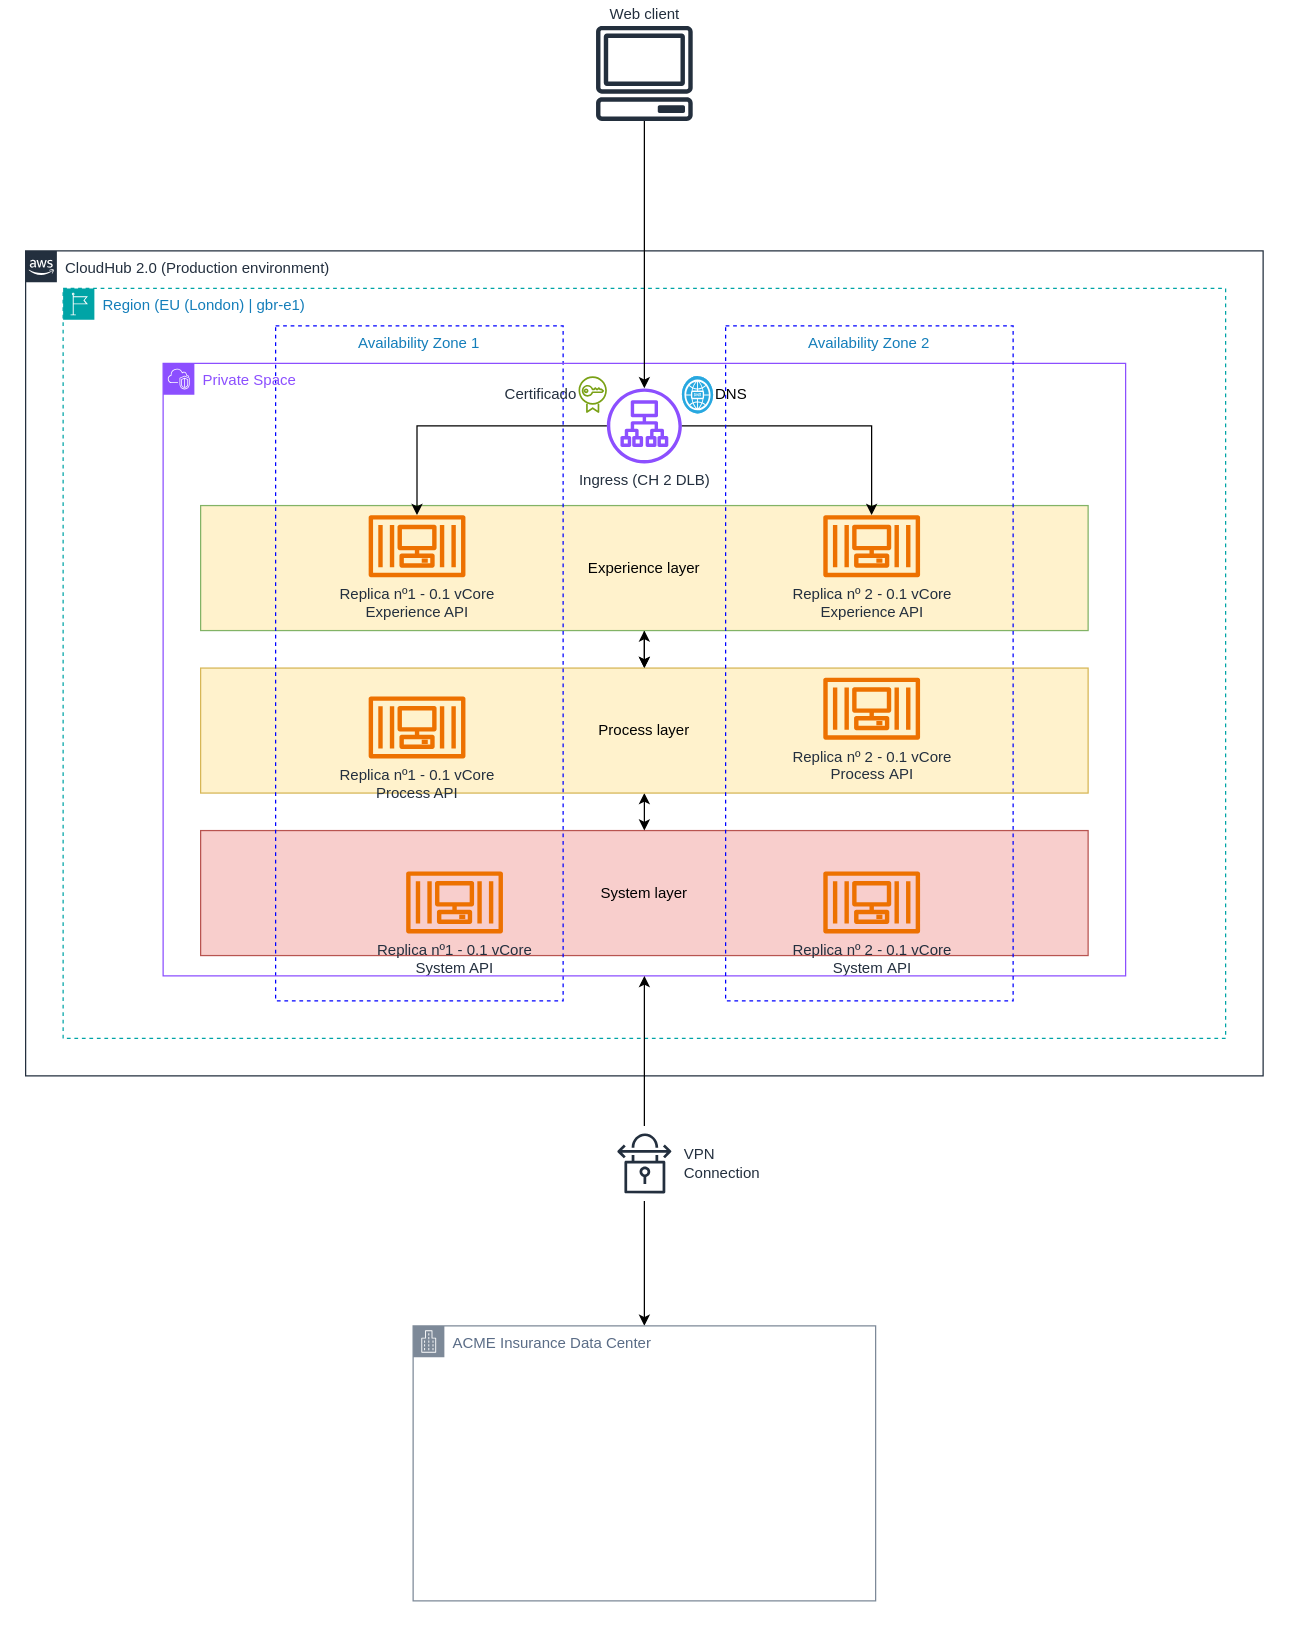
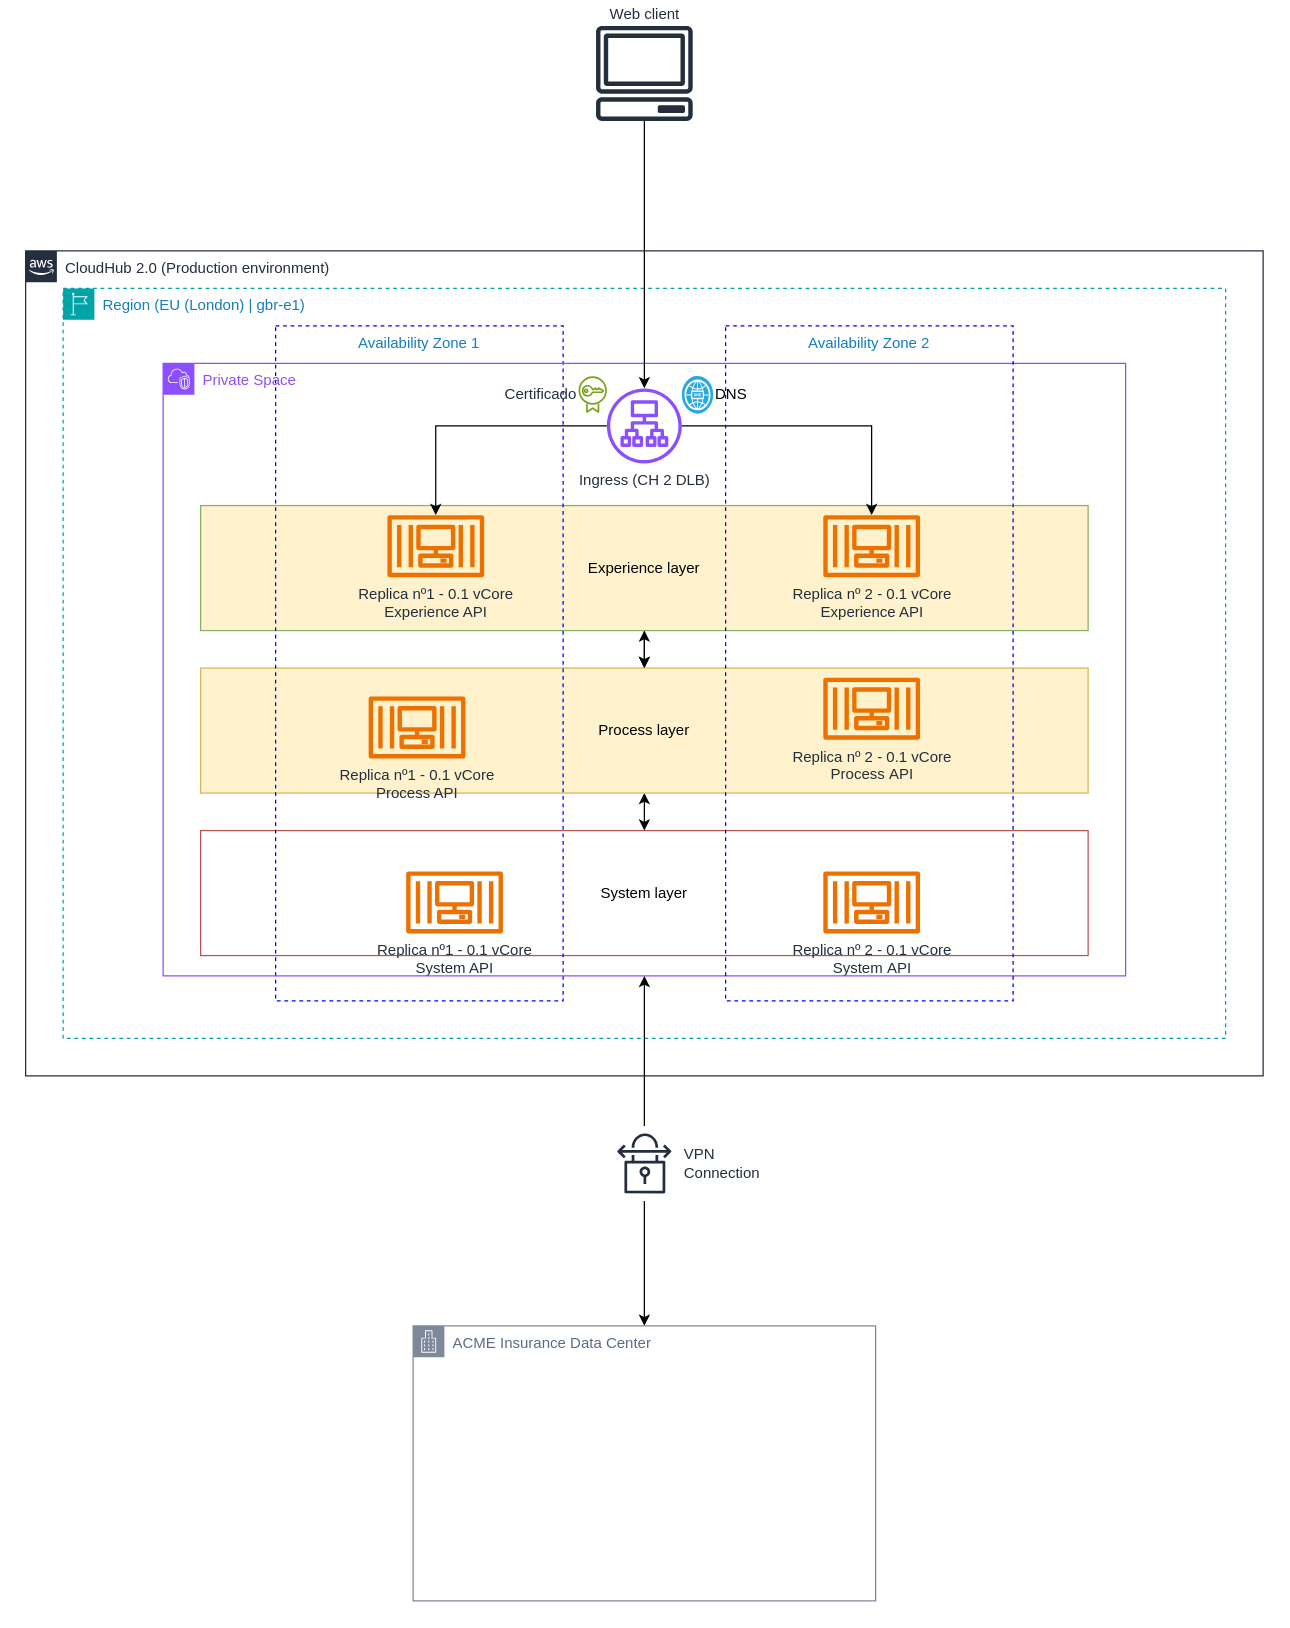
- <mxCell id="12" value="Replica nº1 - 0.1 vCore&lt;div&gt;Experience API&lt;/div&gt;" style="sketch=0;outlineConnect=0;fontColor=#232F3E;gradientColor=none;fillColor=#ED7100;strokeColor=none;dashed=0;verticalLabelPosition=bottom;verticalAlign=top;align=center;html=1;fontSize=12;fontStyle=0;aspect=fixed;pointerEvents=1;shape=mxgraph.aws4.container_3;" vertex="1" parent="4"><mxGeometry x="244.43" y="181.25" width="77.42" height="50" as="geometry" /></mxCell>
+ <mxCell id="12" value="Replica nº1 - 0.1 vCore&lt;div&gt;Experience API&lt;/div&gt;" style="sketch=0;outlineConnect=0;fontColor=#232F3E;gradientColor=none;fillColor=#ED7100;strokeColor=none;dashed=0;verticalLabelPosition=bottom;verticalAlign=top;align=center;html=1;fontSize=12;fontStyle=0;aspect=fixed;pointerEvents=1;shape=mxgraph.aws4.container_3;" vertex="1" parent="4"><mxGeometry x="259.43" y="181.25" width="77.42" height="50" as="geometry" /></mxCell>
- <mxCell id="5" value="System layer" style="fillColor=#f8cecc;strokeColor=#b85450;dashed=0;verticalAlign=middle;fontStyle=0;whiteSpace=wrap;html=1;labelPosition=center;verticalLabelPosition=middle;align=center;" vertex="1" parent="4"><mxGeometry x="110" y="433.75" width="710" height="100" as="geometry" /></mxCell>
+ <mxCell id="5" value="System layer" style="fillColor=#ffffff;strokeColor=#b85450;dashed=0;verticalAlign=middle;fontStyle=0;whiteSpace=wrap;html=1;labelPosition=center;verticalLabelPosition=middle;align=center;" vertex="1" parent="4"><mxGeometry x="110" y="433.75" width="710" height="100" as="geometry" /></mxCell>
